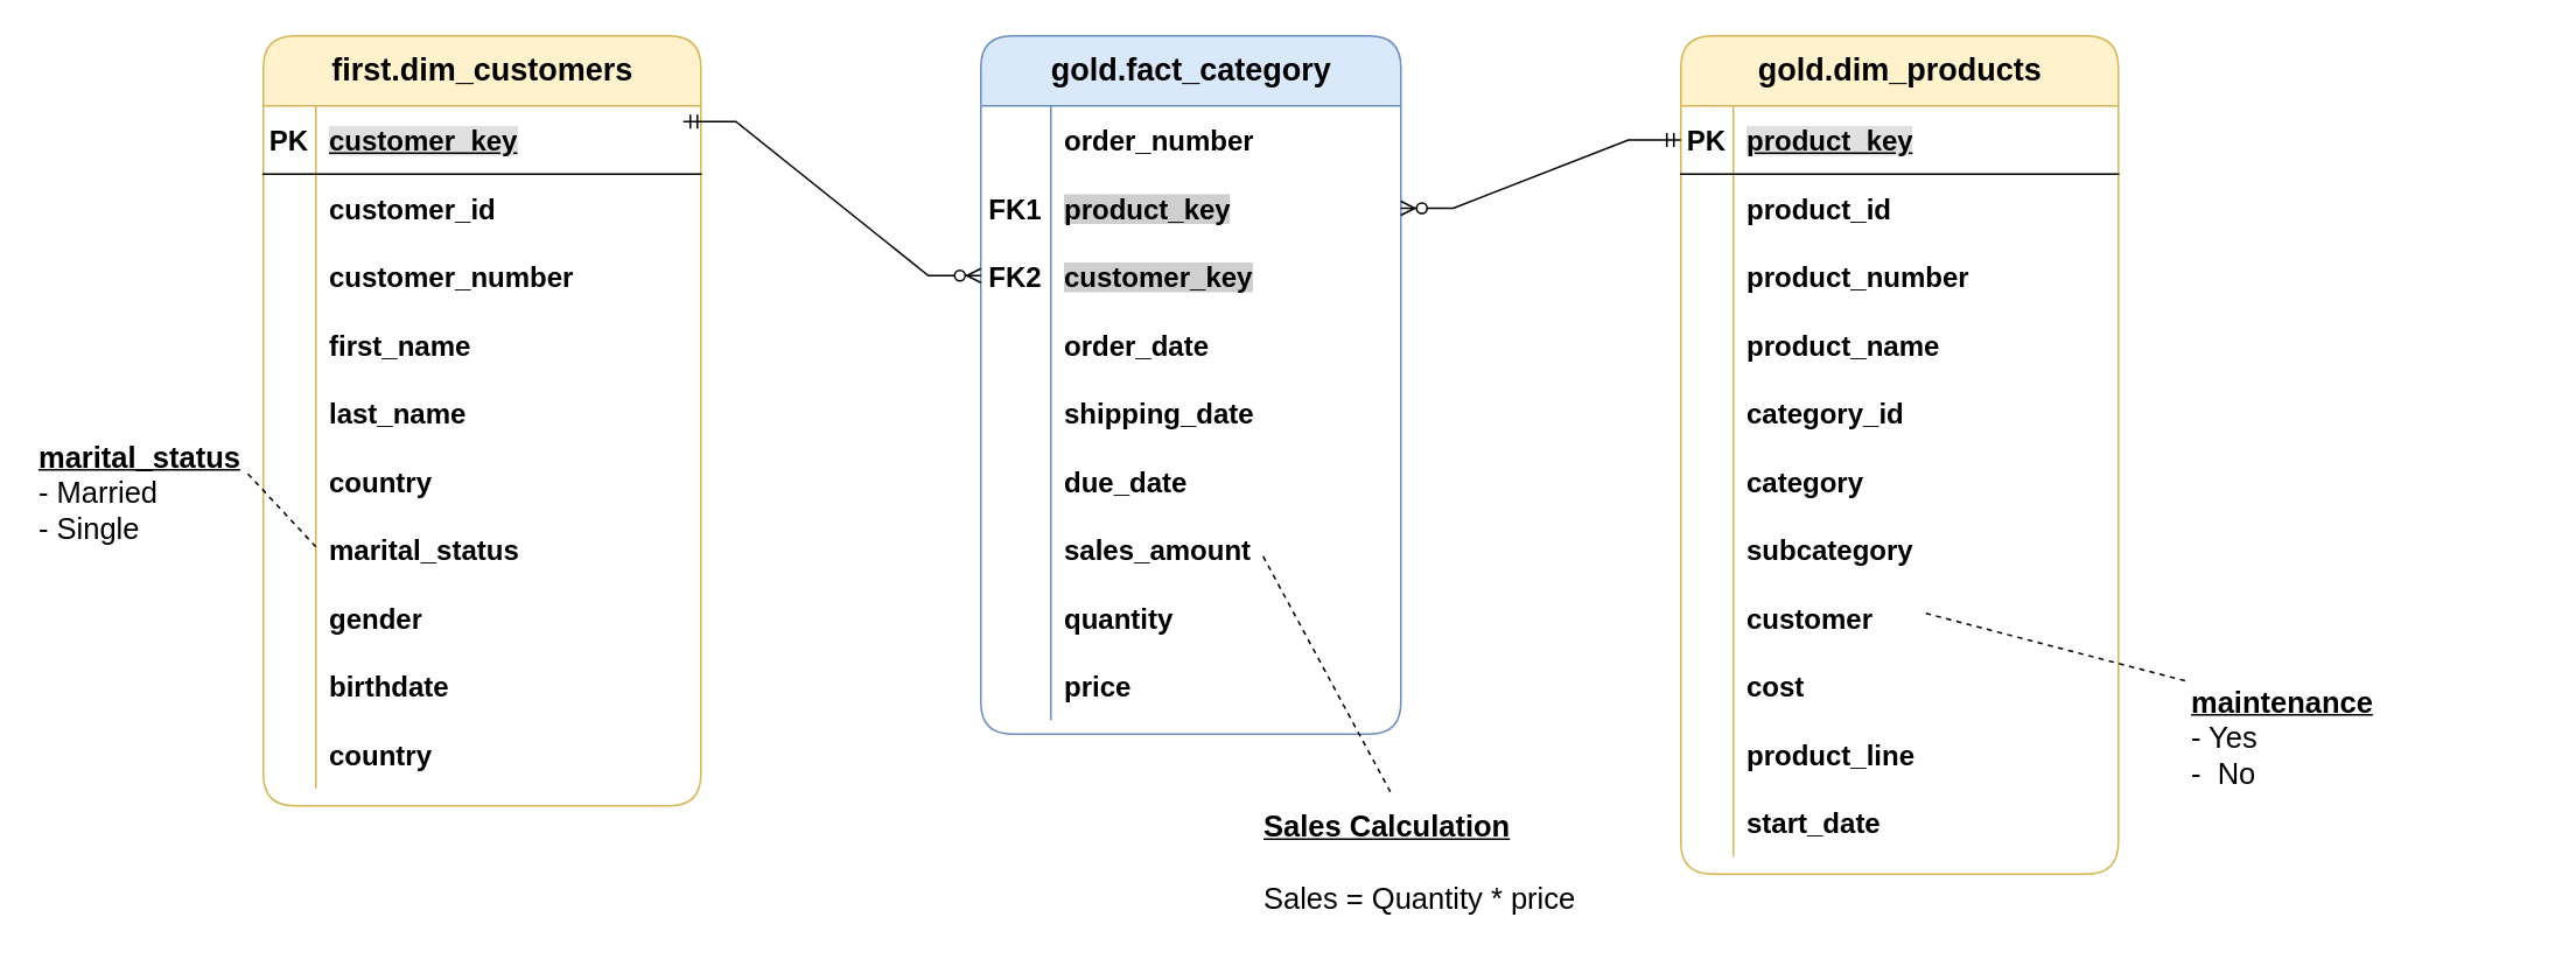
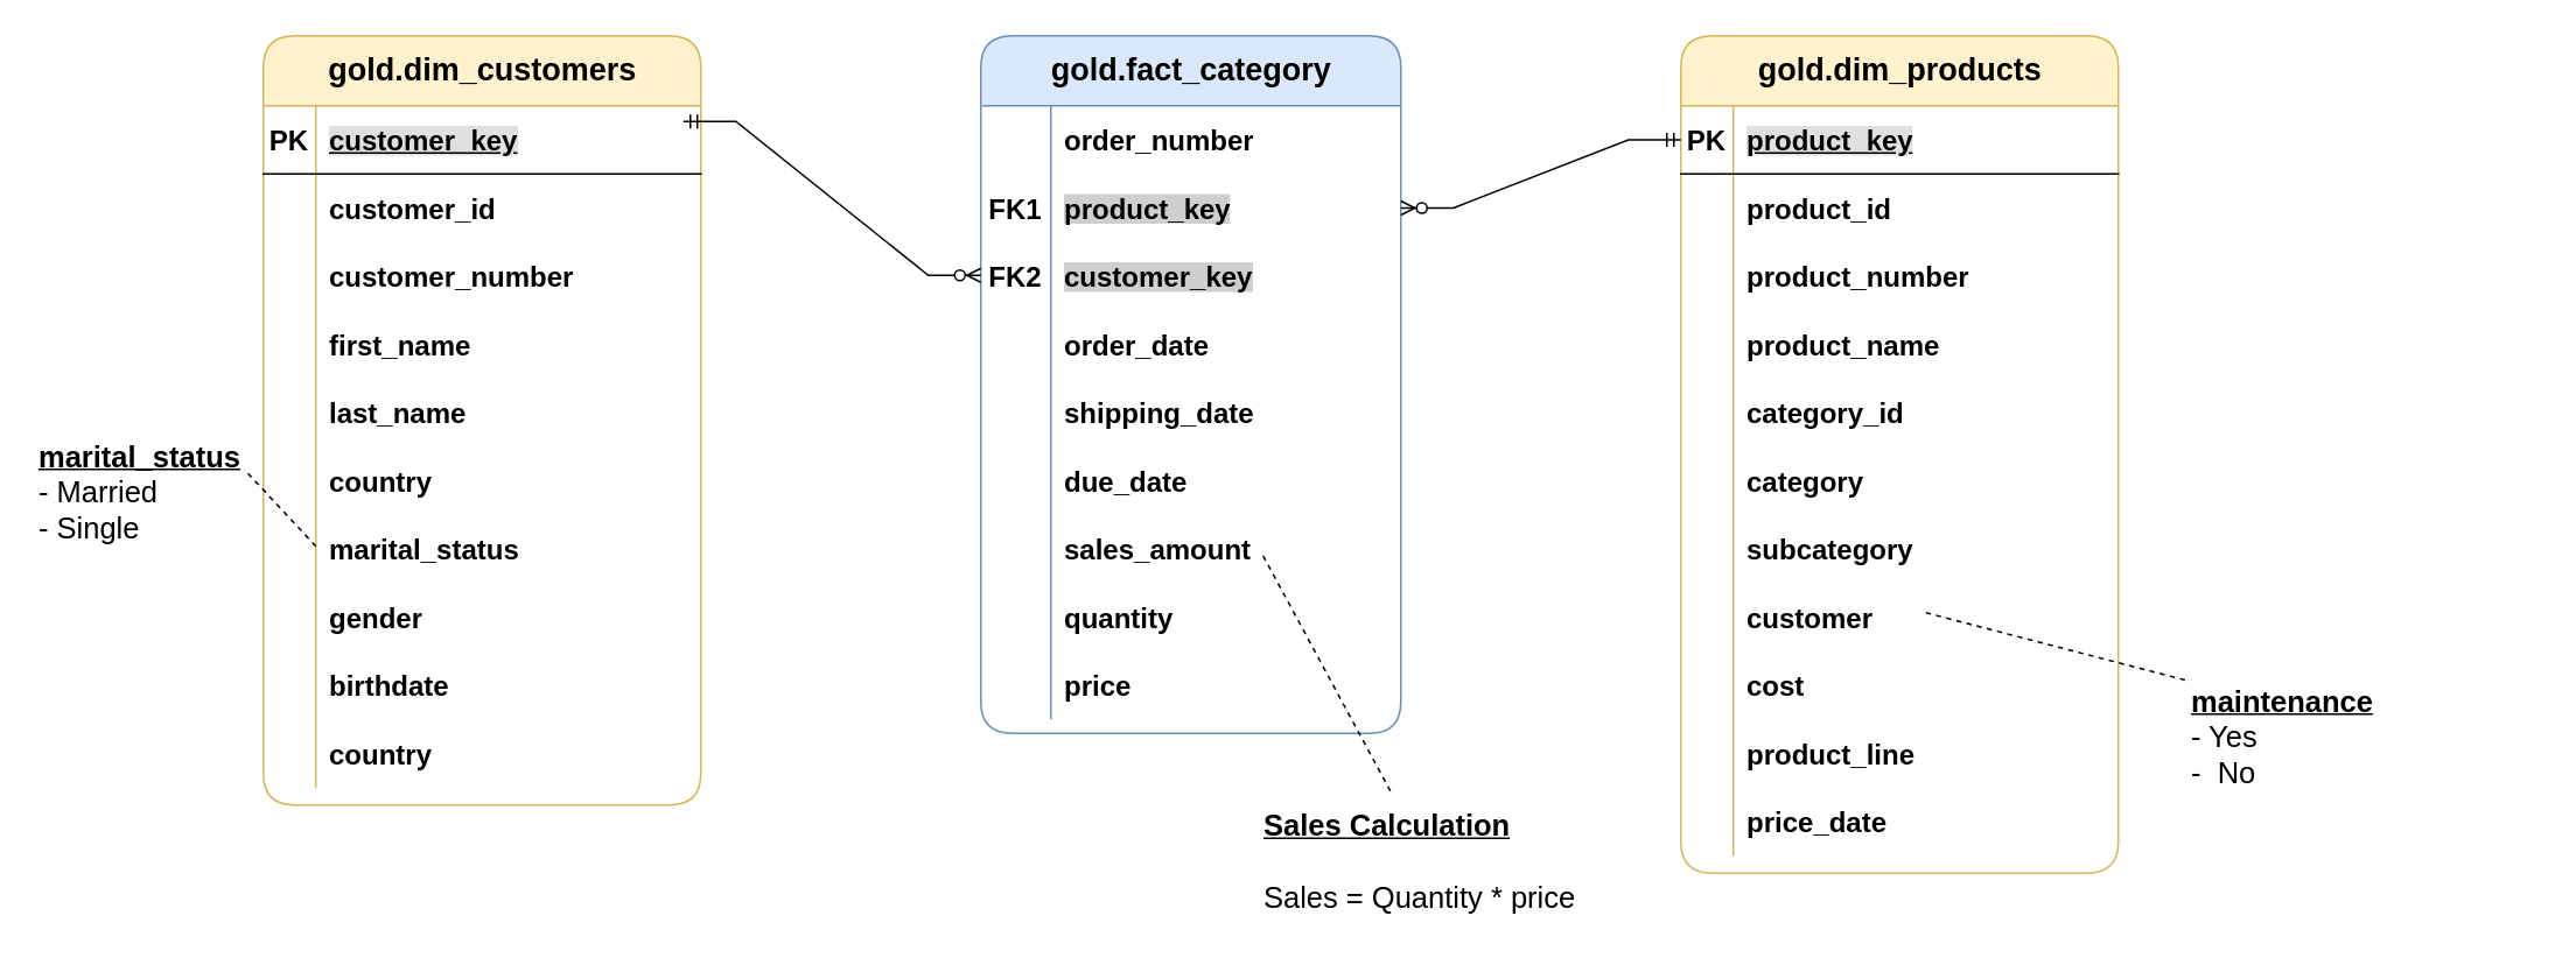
- <mxCell id="2" value="&lt;font style=&quot;font-size: 18px;&quot;&gt;first.dim_customers&lt;/font&gt;" style="shape=table;startSize=40;container=1;collapsible=1;childLayout=tableLayout;fixedRows=1;rowLines=0;fontStyle=1;align=center;resizeLast=1;html=1;rounded=1;fillColor=#fff2cc;strokeColor=#d6b656;" vertex="1" parent="1"><mxGeometry x="150" y="20" width="250" height="440" as="geometry" /></mxCell>
+ <mxCell id="2" value="&lt;font style=&quot;font-size: 18px;&quot;&gt;gold.dim_customers&lt;/font&gt;" style="shape=table;startSize=40;container=1;collapsible=1;childLayout=tableLayout;fixedRows=1;rowLines=0;fontStyle=1;align=center;resizeLast=1;html=1;rounded=1;fillColor=#fff2cc;strokeColor=#d6b656;" vertex="1" parent="1"><mxGeometry x="150" y="20" width="250" height="440" as="geometry" /></mxCell>
- <mxCell id="94" value="start_date" style="shape=partialRectangle;connectable=0;fillColor=none;top=0;left=0;bottom=0;right=0;align=left;spacingLeft=6;overflow=hidden;whiteSpace=wrap;html=1;rounded=1;fontStyle=1;fontSize=16;" vertex="1" parent="92"><mxGeometry x="30" width="220" height="39" as="geometry"><mxRectangle width="220" height="39" as="alternateBounds" /></mxGeometry></mxCell>
+ <mxCell id="94" value="price_date" style="shape=partialRectangle;connectable=0;fillColor=none;top=0;left=0;bottom=0;right=0;align=left;spacingLeft=6;overflow=hidden;whiteSpace=wrap;html=1;rounded=1;fontStyle=1;fontSize=16;" vertex="1" parent="92"><mxGeometry x="30" width="220" height="39" as="geometry"><mxRectangle width="220" height="39" as="alternateBounds" /></mxGeometry></mxCell>
